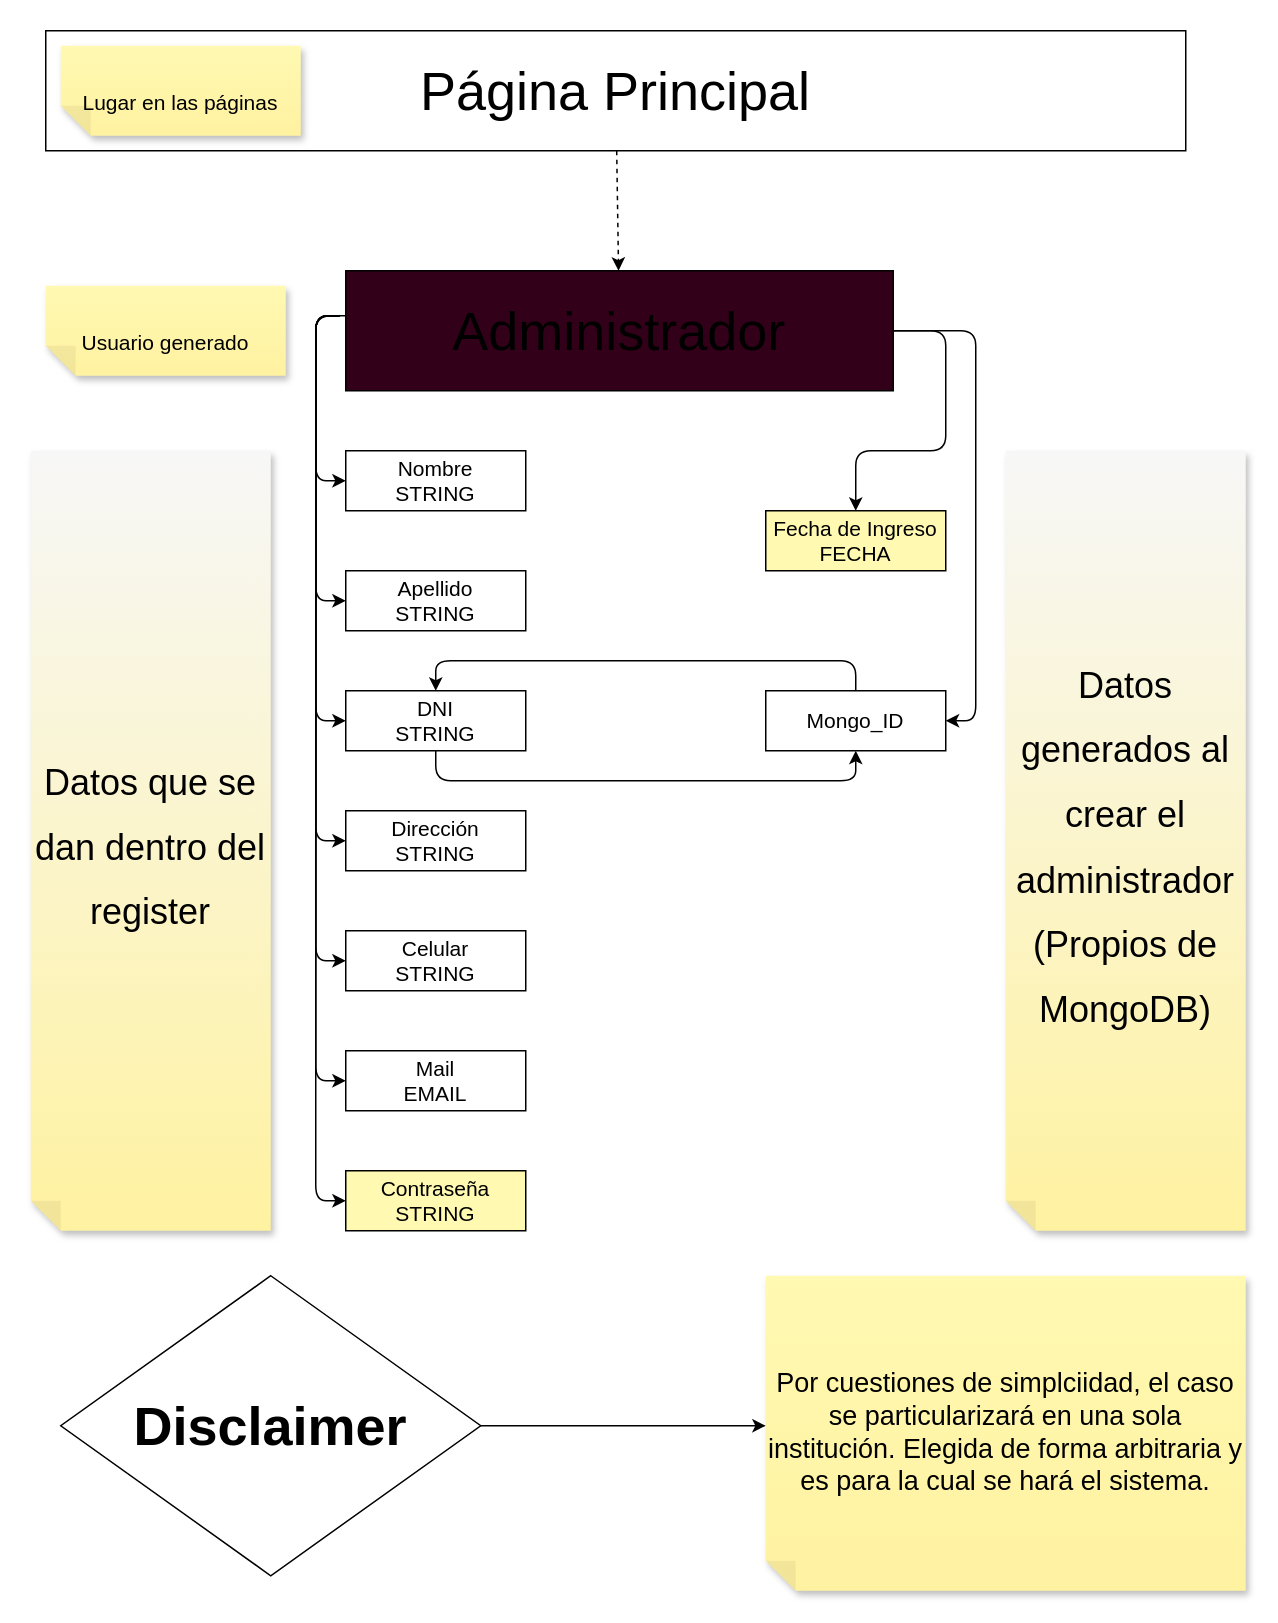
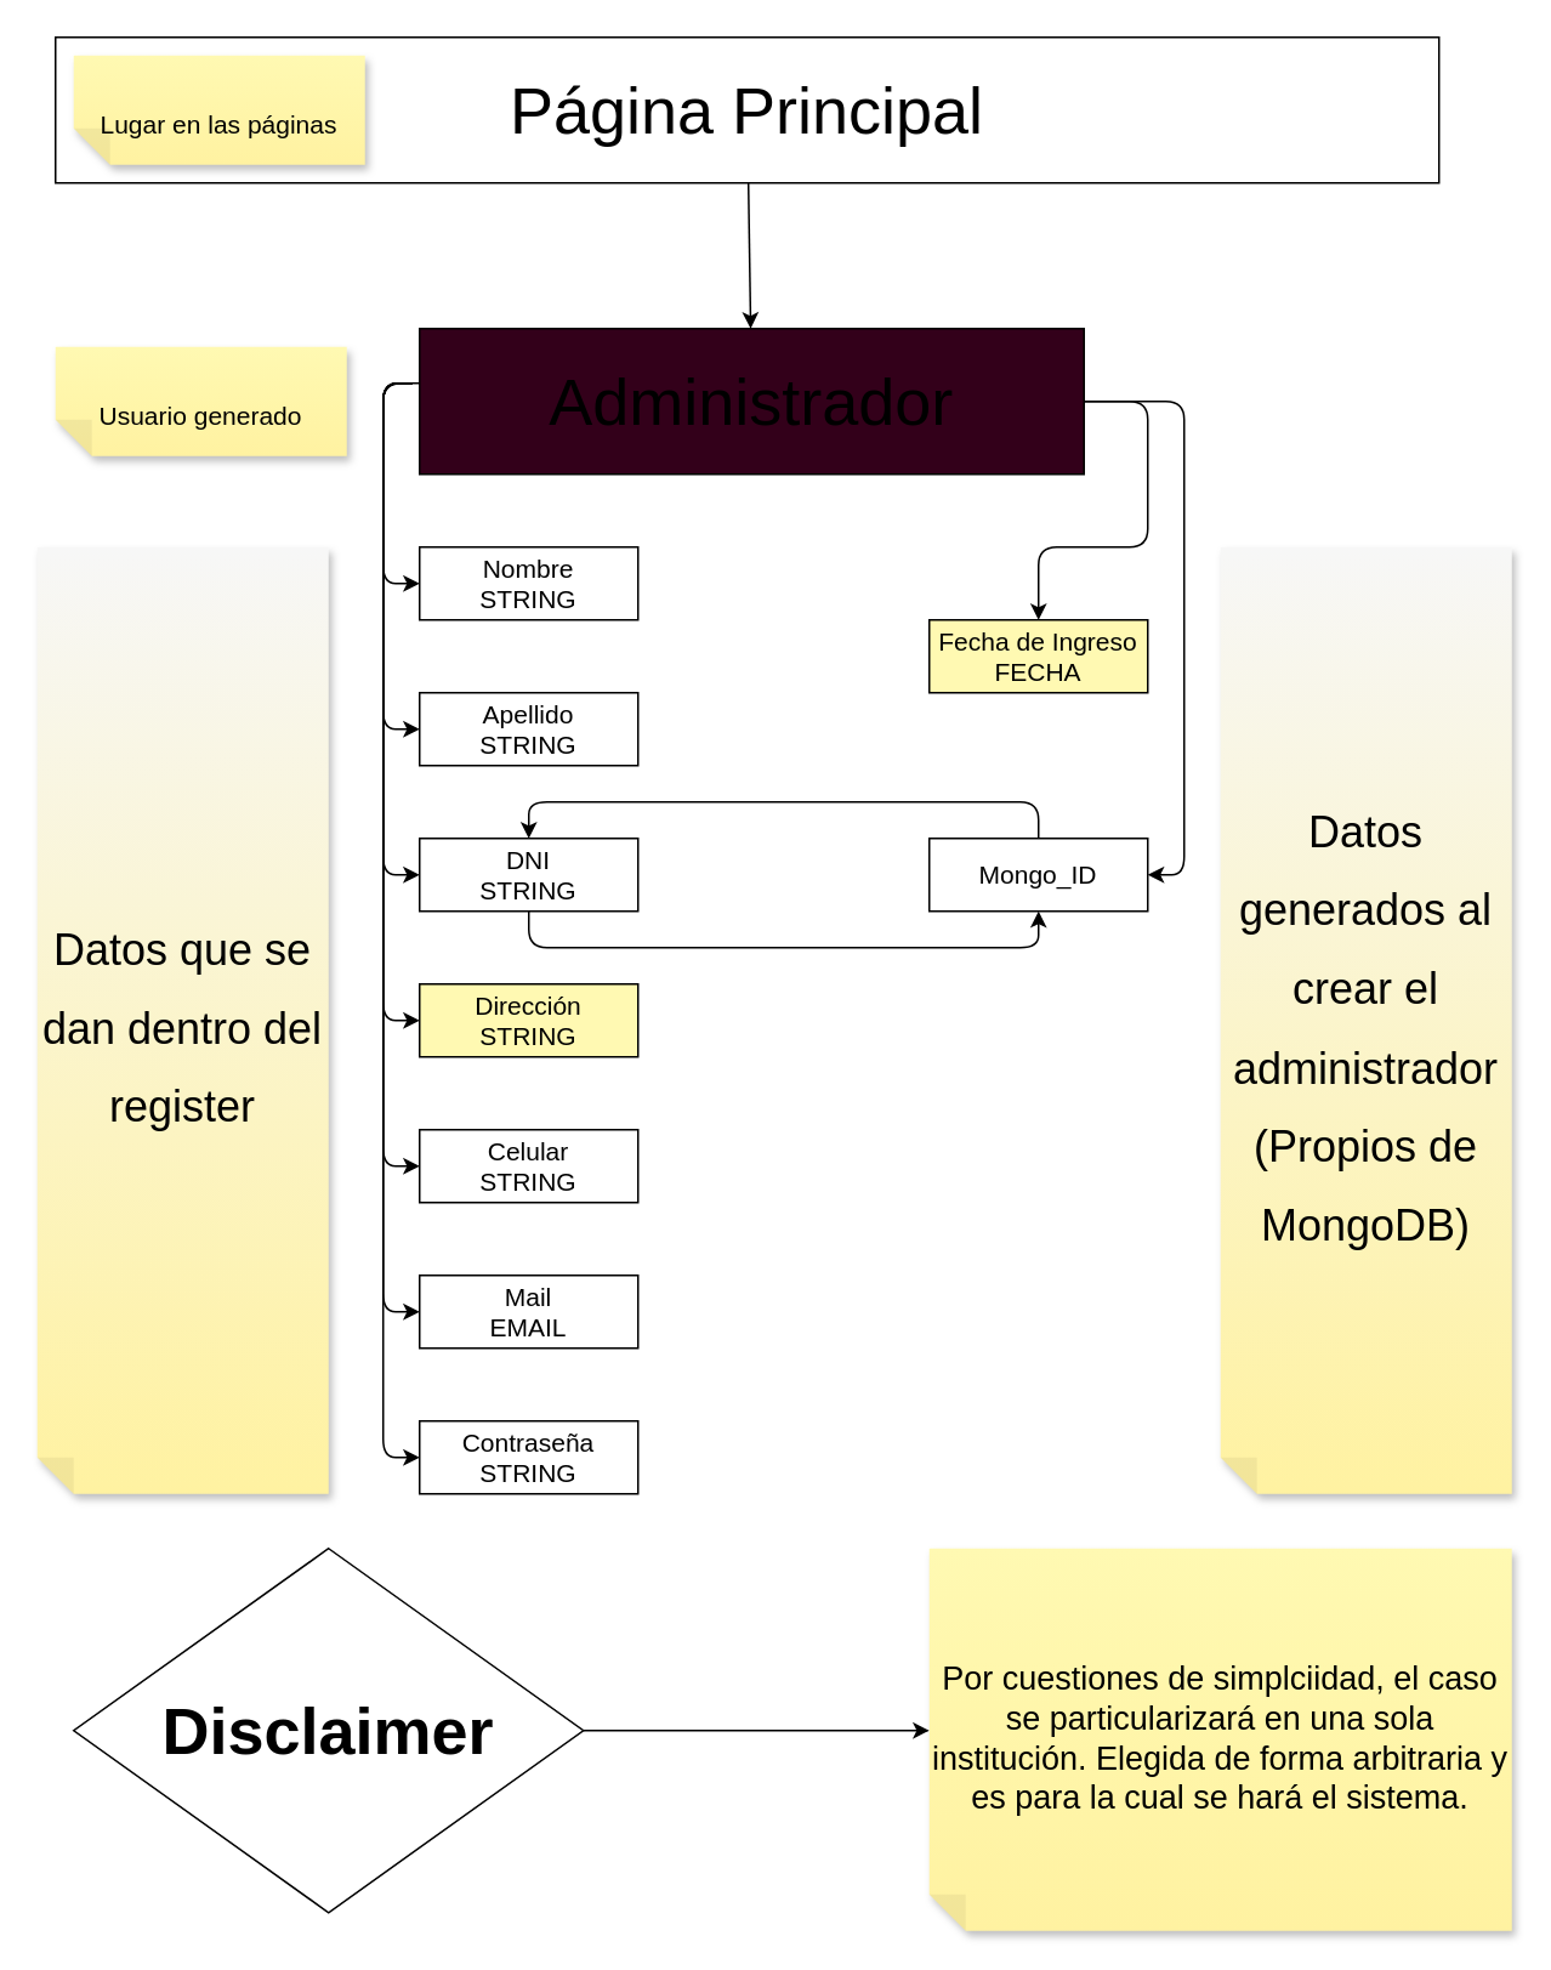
- <mxCell id="2" value="" style="edgeStyle=none;html=1;fontSize=36;dashed=1;" parent="1" source="3" target="31" edge="1"><mxGeometry relative="1" as="geometry" /></mxCell>
+ <mxCell id="2" value="" style="edgeStyle=none;html=1;fontSize=36;" parent="1" source="3" target="31" edge="1"><mxGeometry relative="1" as="geometry" /></mxCell>
- <mxCell id="12" value="Dirección&lt;br&gt;STRING" style="whiteSpace=wrap;html=1;fontSize=14;" parent="1" vertex="1"><mxGeometry x="230" y="540" width="120" height="40" as="geometry" /></mxCell>
+ <mxCell id="12" value="Dirección&lt;br&gt;STRING" style="whiteSpace=wrap;html=1;fontSize=14;fillColor=#fff9b2;" parent="1" vertex="1"><mxGeometry x="230" y="540" width="120" height="40" as="geometry" /></mxCell>
- <mxCell id="18" value="Contraseña&lt;br&gt;STRING" style="whiteSpace=wrap;html=1;fontSize=14;fillColor=#fff9b2;" parent="1" vertex="1"><mxGeometry x="230" y="780" width="120" height="40" as="geometry" /></mxCell>
+ <mxCell id="18" value="Contraseña&lt;br&gt;STRING" style="whiteSpace=wrap;html=1;fontSize=14;" parent="1" vertex="1"><mxGeometry x="230" y="780" width="120" height="40" as="geometry" /></mxCell>
